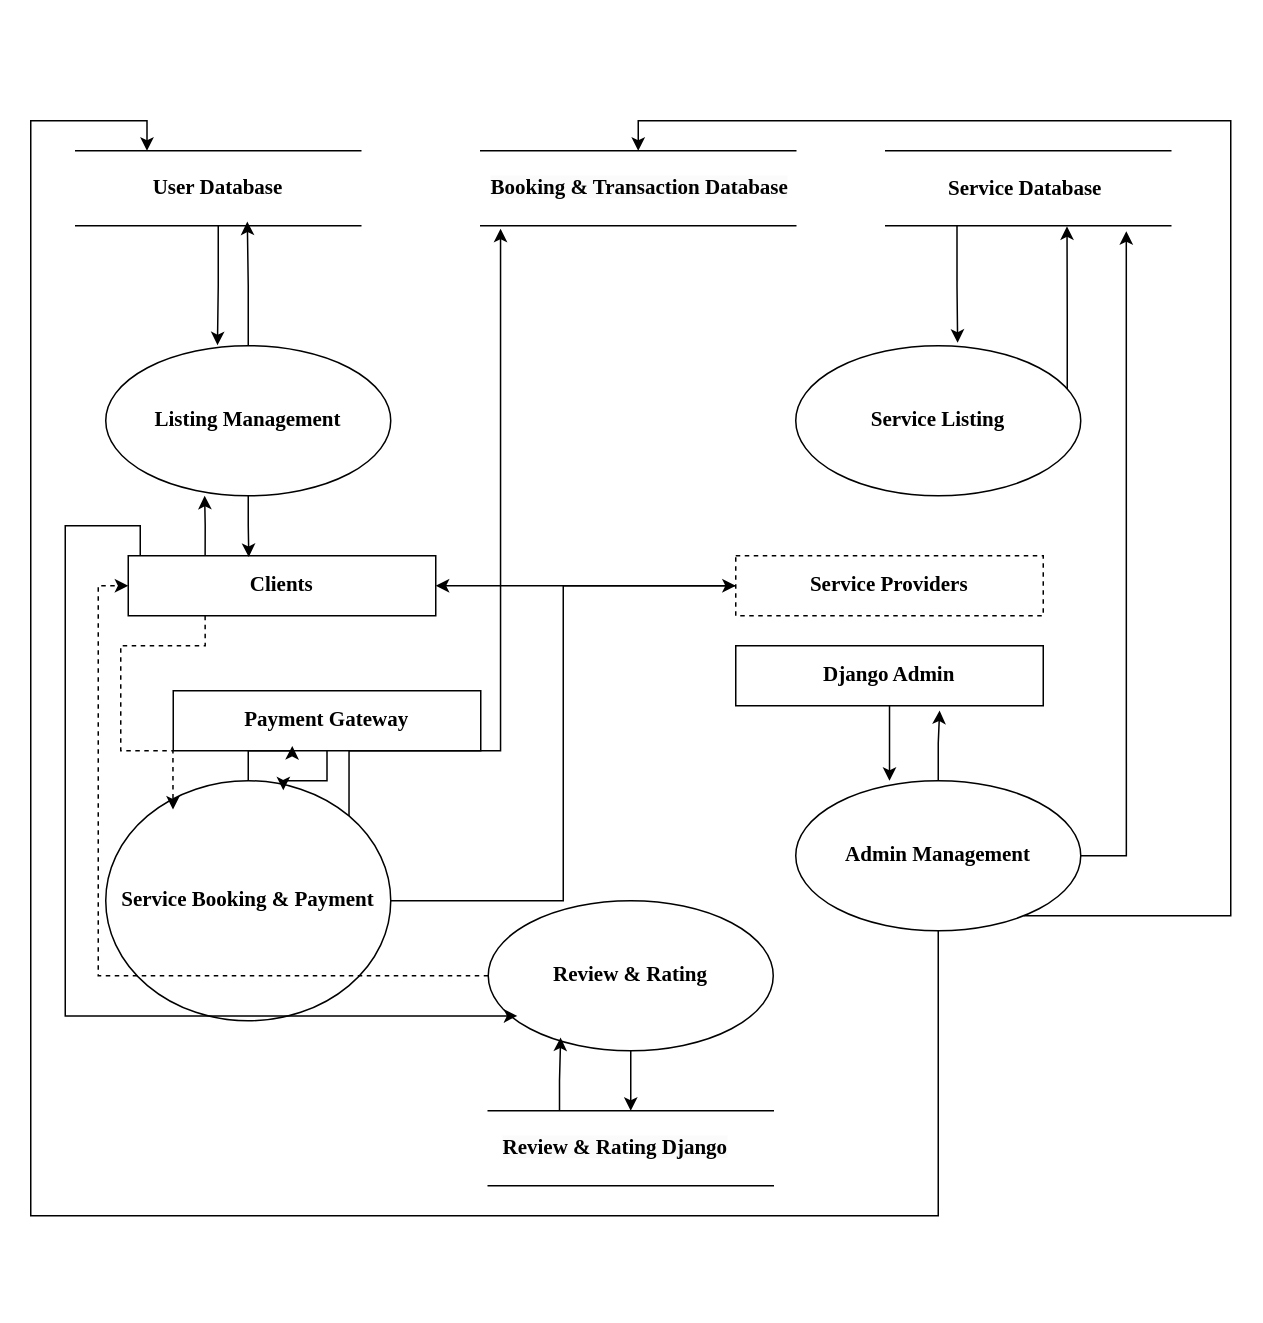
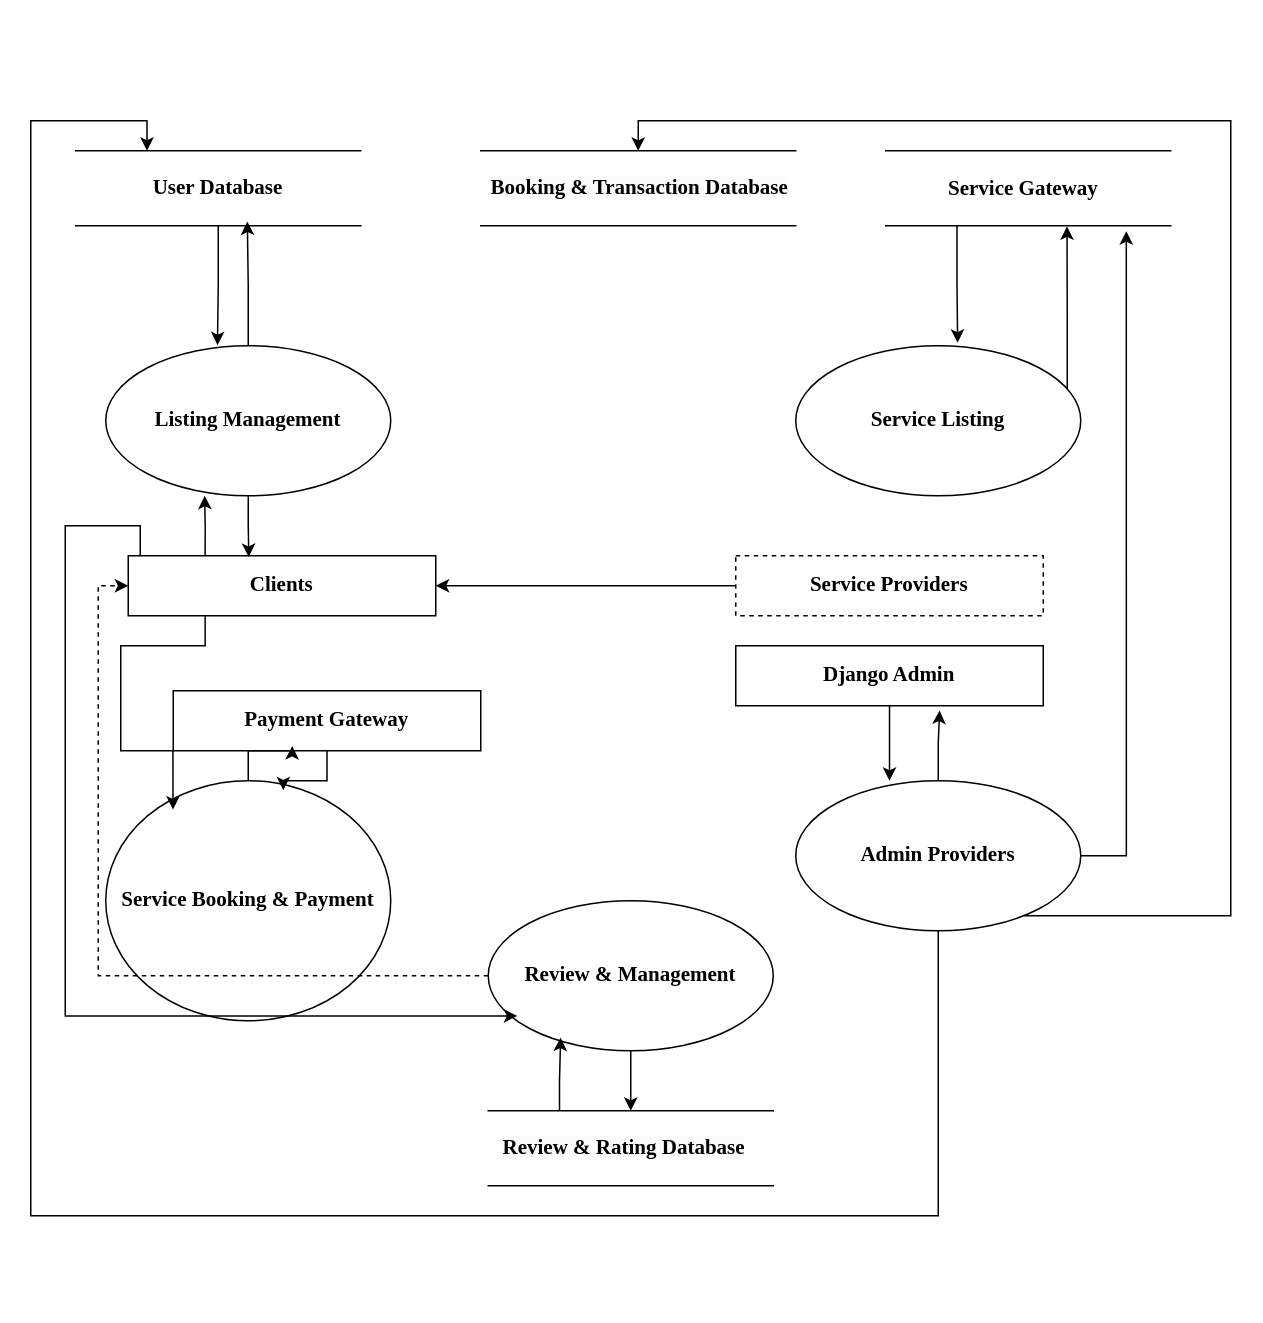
- <mxCell id="22" value="&lt;div style=&quot;text-align: center;&quot;&gt;&lt;span style=&quot;background-color: transparent; color: light-dark(rgb(0, 0, 0), rgb(255, 255, 255)); font-size: 14px;&quot;&gt;&lt;font face=&quot;Times New Roman&quot;&gt;&lt;b&gt;Service Database&lt;/b&gt;&lt;/font&gt;&lt;/span&gt;&lt;/div&gt;" style="text;whiteSpace=wrap;html=1;" vertex="1" parent="1"><mxGeometry x="630" y="110" width="120" height="40" as="geometry" /></mxCell>
+ <mxCell id="22" value="&lt;div style=&quot;text-align: center;&quot;&gt;&lt;span style=&quot;background-color: transparent; color: light-dark(rgb(0, 0, 0), rgb(255, 255, 255)); font-size: 14px;&quot;&gt;&lt;font face=&quot;Times New Roman&quot;&gt;&lt;b&gt;Service Gateway&lt;/b&gt;&lt;/font&gt;&lt;/span&gt;&lt;/div&gt;" style="text;whiteSpace=wrap;html=1;" vertex="1" parent="1"><mxGeometry x="630" y="110" width="120" height="40" as="geometry" /></mxCell>
- <mxCell id="36" style="edgeStyle=orthogonalEdgeStyle;rounded=0;orthogonalLoop=1;jettySize=auto;html=1;exitX=1;exitY=0;exitDx=0;exitDy=0;entryX=0.04;entryY=1.05;entryDx=0;entryDy=0;entryPerimeter=0;" edge="1" parent="1" source="8" target="21"><mxGeometry relative="1" as="geometry"><Array as="points"><mxPoint x="232" y="500" /><mxPoint x="333" y="500" /></Array></mxGeometry></mxCell>
- <mxCell id="35" style="edgeStyle=orthogonalEdgeStyle;rounded=0;orthogonalLoop=1;jettySize=auto;html=1;exitX=0.25;exitY=1;exitDx=0;exitDy=0;entryX=0.236;entryY=0.12;entryDx=0;entryDy=0;entryPerimeter=0;dashed=1;" edge="1" parent="1" source="16" target="8"><mxGeometry relative="1" as="geometry"><Array as="points"><mxPoint x="136" y="430" /><mxPoint x="80" y="430" /><mxPoint x="80" y="500" /><mxPoint x="115" y="500" /></Array></mxGeometry></mxCell>
+ <mxCell id="35" style="edgeStyle=orthogonalEdgeStyle;rounded=0;orthogonalLoop=1;jettySize=auto;html=1;exitX=0.25;exitY=1;exitDx=0;exitDy=0;entryX=0.236;entryY=0.12;entryDx=0;entryDy=0;entryPerimeter=0;" edge="1" parent="1" source="16" target="8"><mxGeometry relative="1" as="geometry"><Array as="points"><mxPoint x="136" y="430" /><mxPoint x="80" y="430" /><mxPoint x="80" y="500" /><mxPoint x="115" y="500" /></Array></mxGeometry></mxCell>
- <mxCell id="7" style="edgeStyle=orthogonalEdgeStyle;rounded=0;orthogonalLoop=1;jettySize=auto;html=1;entryX=0;entryY=0.5;entryDx=0;entryDy=0;" edge="1" parent="1" source="8" target="18"><mxGeometry relative="1" as="geometry" /></mxCell>
- <mxCell id="11" value="&lt;b style=&quot;font-family: &amp;quot;Times New Roman&amp;quot;; font-size: 14px;&quot;&gt;Admin Management&lt;/b&gt;" style="ellipse;whiteSpace=wrap;html=1;" vertex="1" parent="1"><mxGeometry x="530" y="520" width="190" height="100" as="geometry" /></mxCell>
+ <mxCell id="11" value="&lt;b style=&quot;font-family: &amp;quot;Times New Roman&amp;quot;; font-size: 14px;&quot;&gt;Admin Providers&lt;/b&gt;" style="ellipse;whiteSpace=wrap;html=1;" vertex="1" parent="1"><mxGeometry x="530" y="520" width="190" height="100" as="geometry" /></mxCell>
- <mxCell id="14" value="&lt;font face=&quot;Times New Roman&quot;&gt;&lt;span style=&quot;font-size: 14px;&quot;&gt;&lt;b&gt;Review &amp;amp; Rating&lt;/b&gt;&lt;/span&gt;&lt;/font&gt;" style="ellipse;whiteSpace=wrap;html=1;" vertex="1" parent="1"><mxGeometry x="325" y="600" width="190" height="100" as="geometry" /></mxCell>
+ <mxCell id="14" value="&lt;font face=&quot;Times New Roman&quot;&gt;&lt;span style=&quot;font-size: 14px;&quot;&gt;&lt;b&gt;Review &amp;amp; Management&lt;/b&gt;&lt;/span&gt;&lt;/font&gt;" style="ellipse;whiteSpace=wrap;html=1;" vertex="1" parent="1"><mxGeometry x="325" y="600" width="190" height="100" as="geometry" /></mxCell>
- <mxCell id="23" value="&lt;b style=&quot;forced-color-adjust: none; color: rgb(0, 0, 0); font-family: &amp;quot;Times New Roman&amp;quot;; font-size: 14px; font-style: normal; font-variant-ligatures: normal; font-variant-caps: normal; letter-spacing: normal; orphans: 2; text-align: center; text-indent: 0px; text-transform: none; widows: 2; word-spacing: 0px; -webkit-text-stroke-width: 0px; white-space: normal; background-color: rgb(251, 251, 251); text-decoration-thickness: initial; text-decoration-style: initial; text-decoration-color: initial;&quot;&gt;Review &amp;amp; Rating Django&lt;/b&gt;" style="text;whiteSpace=wrap;html=1;" vertex="1" parent="1"><mxGeometry x="332.5" y="750" width="175" height="40" as="geometry" /></mxCell>
+ <mxCell id="23" value="&lt;b style=&quot;forced-color-adjust: none; color: rgb(0, 0, 0); font-family: &amp;quot;Times New Roman&amp;quot;; font-size: 14px; font-style: normal; font-variant-ligatures: normal; font-variant-caps: normal; letter-spacing: normal; orphans: 2; text-align: center; text-indent: 0px; text-transform: none; widows: 2; word-spacing: 0px; -webkit-text-stroke-width: 0px; white-space: normal; background-color: rgb(251, 251, 251); text-decoration-thickness: initial; text-decoration-style: initial; text-decoration-color: initial;&quot;&gt;Review &amp;amp; Rating Database&lt;/b&gt;" style="text;whiteSpace=wrap;html=1;" vertex="1" parent="1"><mxGeometry x="332.5" y="750" width="175" height="40" as="geometry" /></mxCell>
